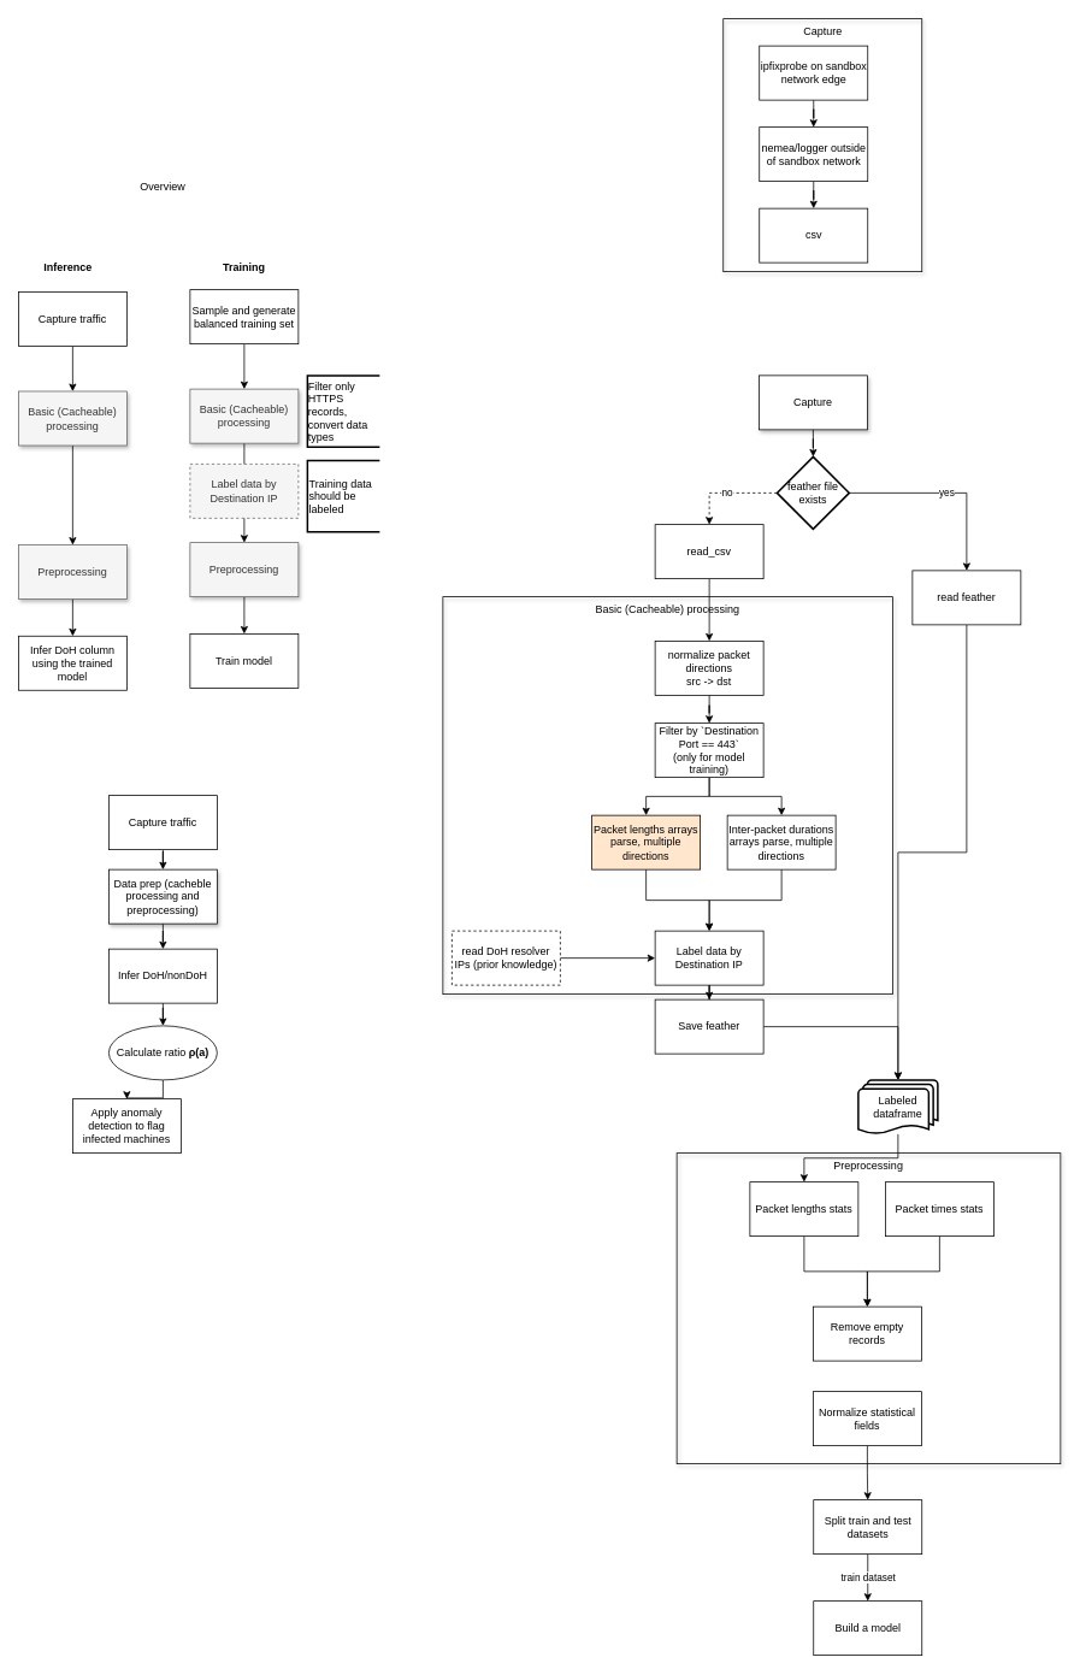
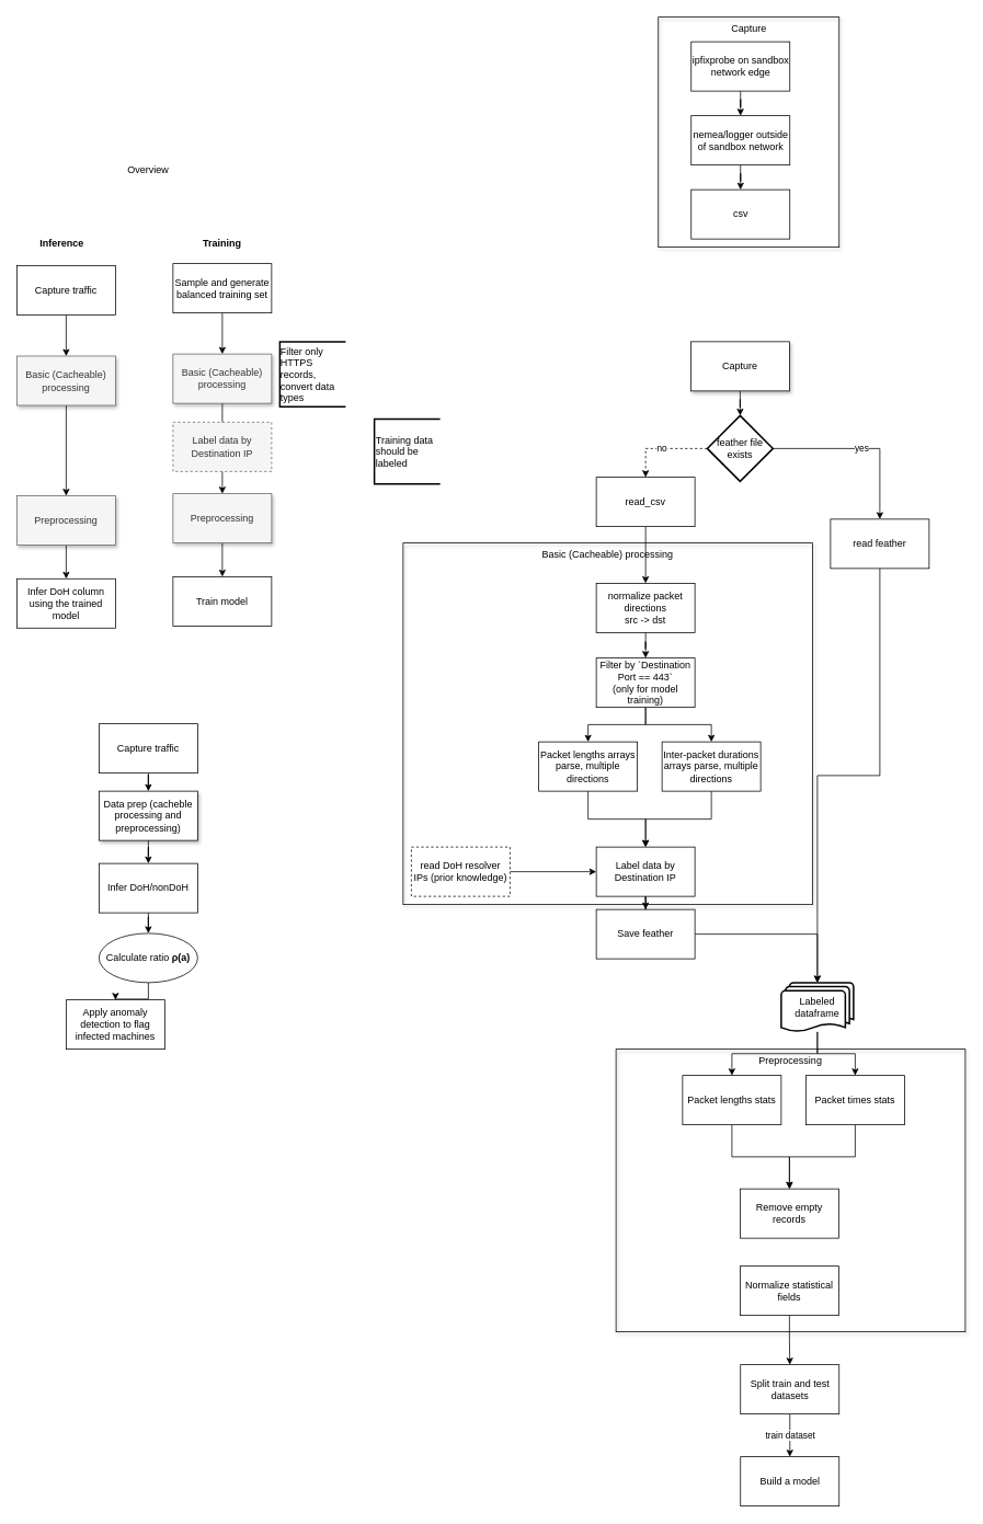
- <mxCell id="46" value="&lt;div align=&quot;left&quot;&gt;Training data should be labeled&lt;/div&gt;" style="shape=mxgraph.flowchart.annotation_1;whiteSpace=wrap;html=1;fillColor=#ffffff;strokeColor=#000000;strokeWidth=2;shadow=0;align=left;" parent="1" vertex="1"><mxGeometry x="340" y="509" width="80" height="79" as="geometry" /></mxCell>
+ <mxCell id="46" value="&lt;div align=&quot;left&quot;&gt;Training data should be labeled&lt;/div&gt;" style="shape=mxgraph.flowchart.annotation_1;whiteSpace=wrap;html=1;fillColor=#ffffff;strokeColor=#000000;strokeWidth=2;shadow=0;align=left;" parent="1" vertex="1"><mxGeometry x="455" y="509" width="80" height="79" as="geometry" /></mxCell>
- <mxCell id="9" value="Packet lengths arrays parse, multiple directions" style="rounded=0;whiteSpace=wrap;html=1;fillColor=#ffe6cc;" parent="1" vertex="1"><mxGeometry x="655" y="902" width="120" height="60" as="geometry" /></mxCell>
+ <mxCell id="9" value="Packet lengths arrays parse, multiple directions" style="rounded=0;whiteSpace=wrap;html=1;" parent="1" vertex="1"><mxGeometry x="655" y="902" width="120" height="60" as="geometry" /></mxCell>
+ <mxCell id="30" style="edgeStyle=orthogonalEdgeStyle;rounded=0;html=1;jettySize=auto;orthogonalLoop=1;" parent="1" source="31" target="22" edge="1"><mxGeometry relative="1" as="geometry" /></mxCell>
